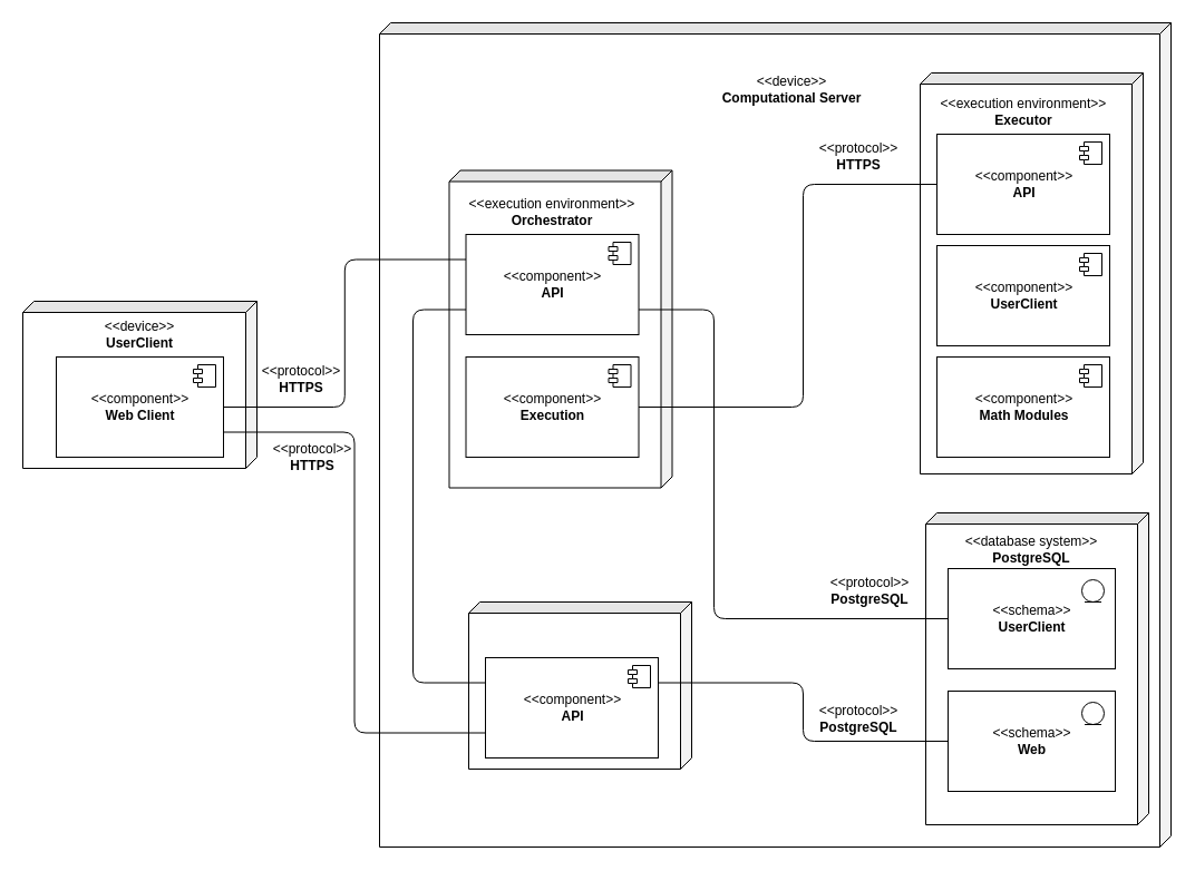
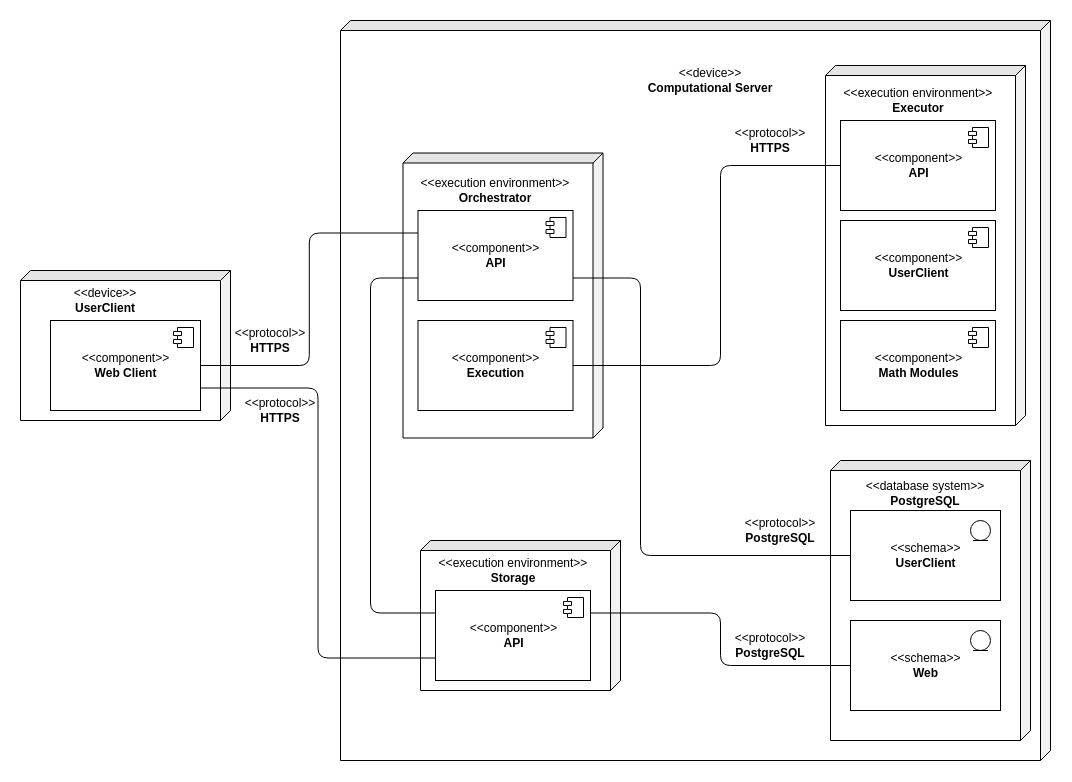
- <mxCell id="4" value="&amp;lt;&amp;lt;device&amp;gt;&amp;gt;&lt;br&gt;&lt;b&gt;UserClient&lt;/b&gt;" style="text;html=1;strokeColor=none;fillColor=none;align=center;verticalAlign=middle;whiteSpace=wrap;rounded=0;" parent="1" vertex="1"><mxGeometry x="95" y="290" width="60" height="20" as="geometry" /></mxCell>
+ <mxCell id="4" value="&amp;lt;&amp;lt;device&amp;gt;&amp;gt;&lt;br&gt;&lt;b&gt;UserClient&lt;/b&gt;" style="text;html=1;strokeColor=none;fillColor=none;align=center;verticalAlign=middle;whiteSpace=wrap;rounded=0;" parent="1" vertex="1"><mxGeometry x="75" y="290" width="60" height="20" as="geometry" /></mxCell>
+ <mxCell id="24" value="&amp;lt;&amp;lt;execution environment&amp;gt;&amp;gt;&lt;br&gt;&lt;b&gt;Storage&lt;/b&gt;" style="text;html=1;strokeColor=none;fillColor=none;align=center;verticalAlign=middle;whiteSpace=wrap;rounded=0;" parent="1" vertex="1"><mxGeometry x="427.5" y="555" width="170" height="30" as="geometry" /></mxCell>
